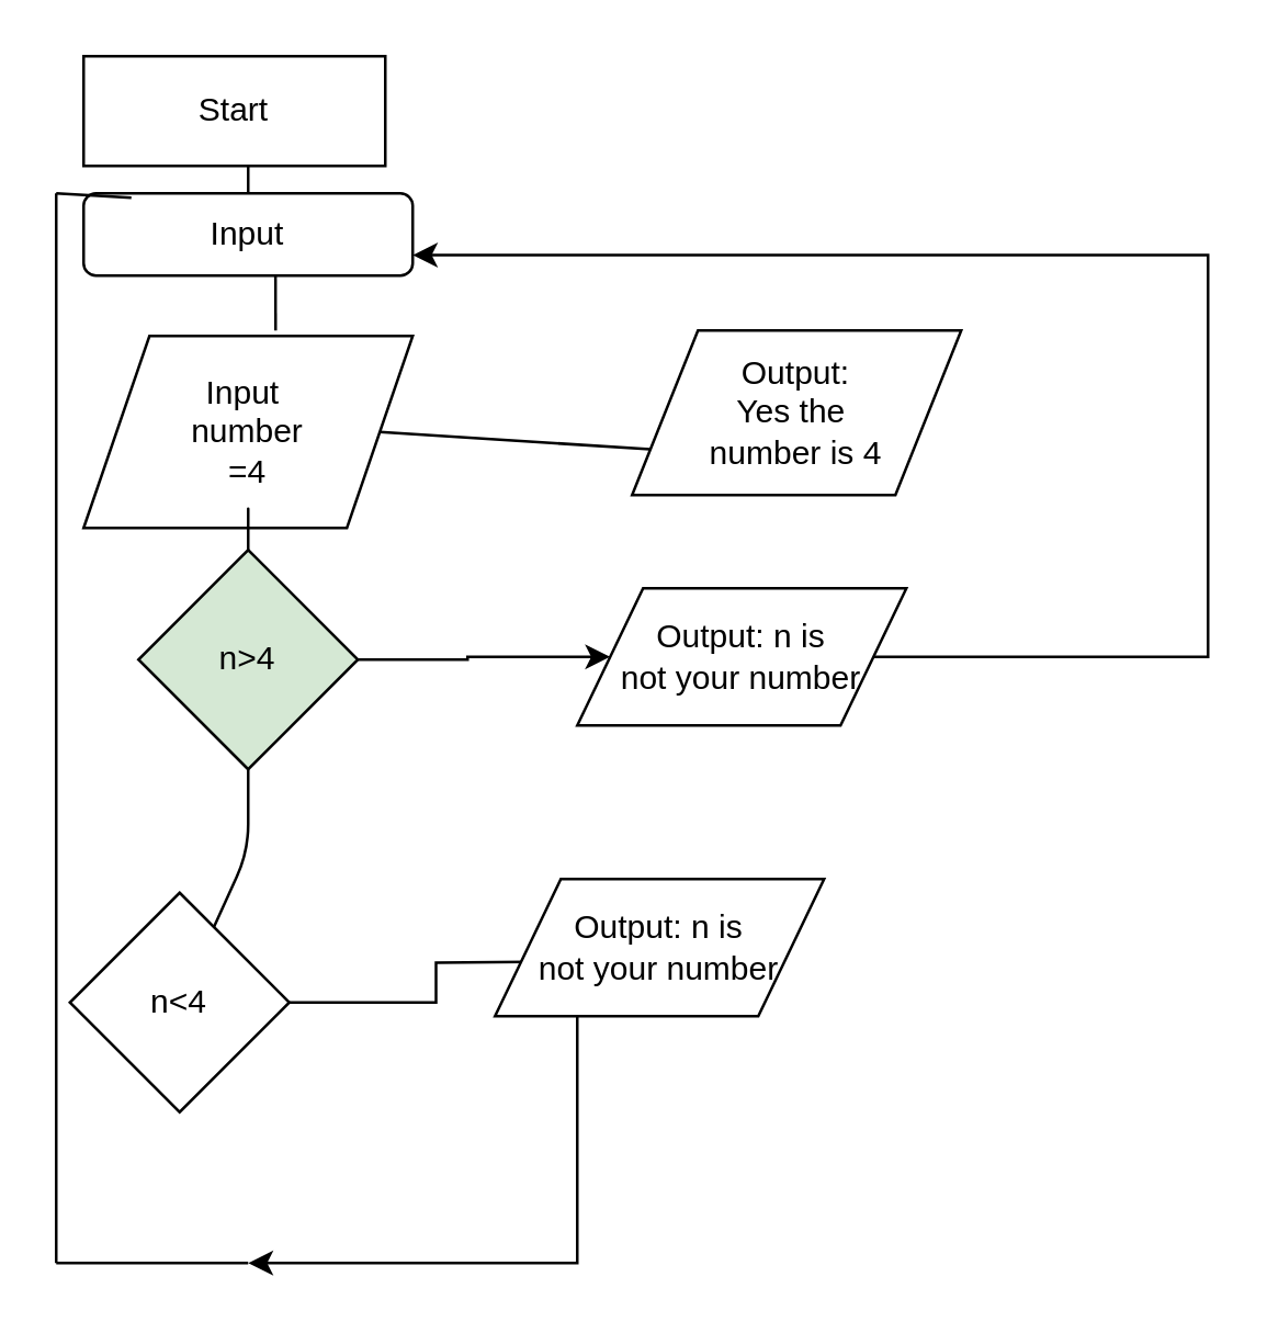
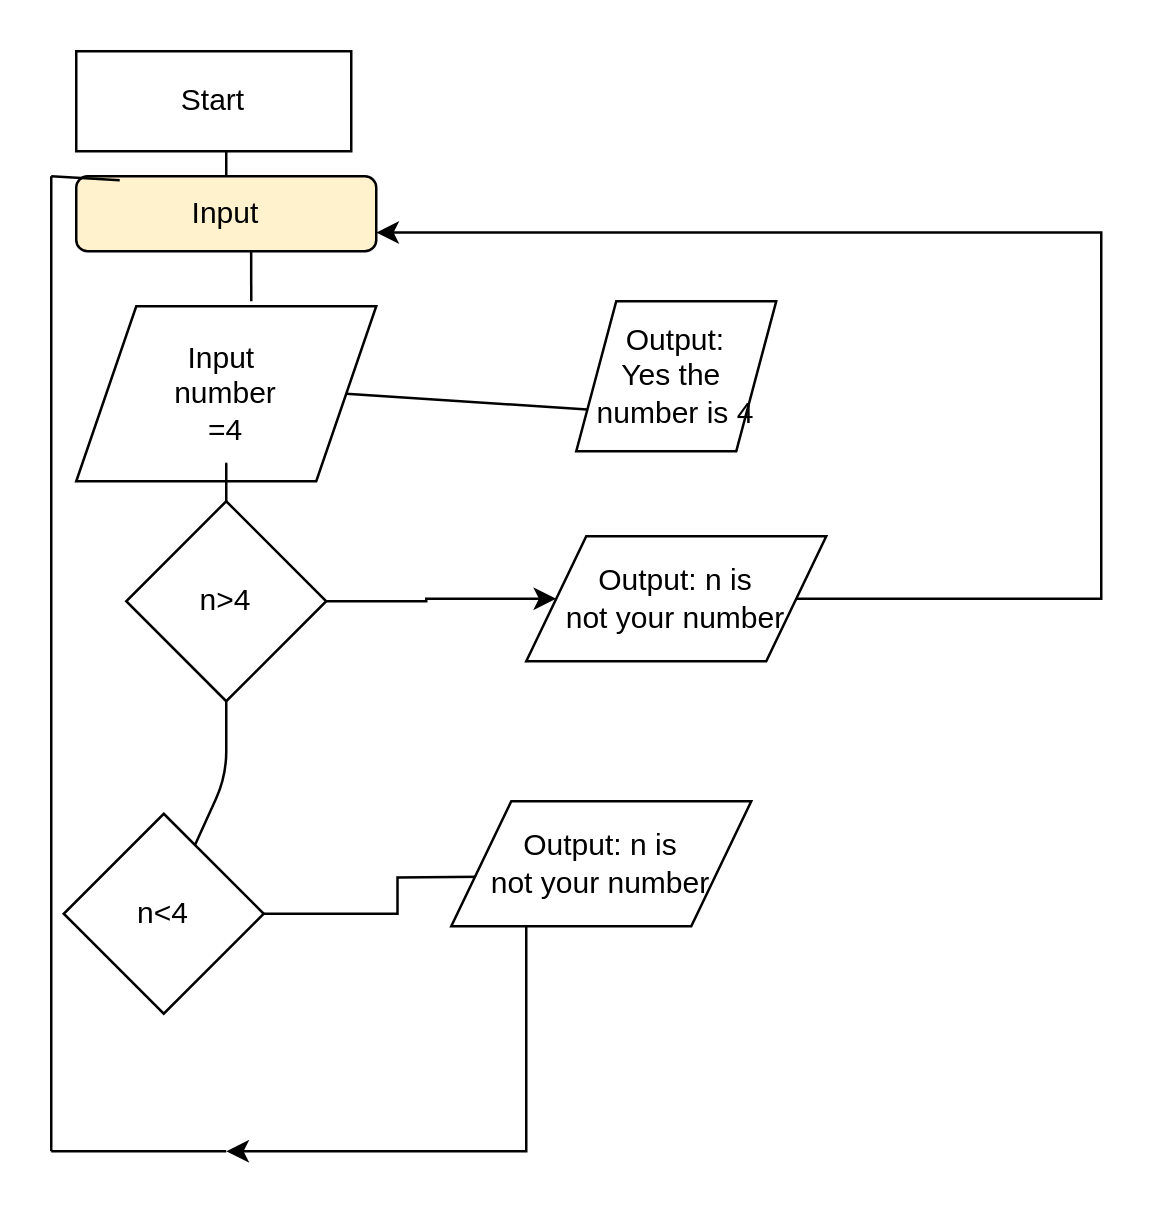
- <mxCell id="2" value="Input" style="rounded=1;whiteSpace=wrap;html=1;" vertex="1" parent="1"><mxGeometry x="30" y="70" width="120" height="30" as="geometry" /></mxCell>
+ <mxCell id="2" value="Input" style="rounded=1;whiteSpace=wrap;html=1;fillColor=#fff2cc;" vertex="1" parent="1"><mxGeometry x="30" y="70" width="120" height="30" as="geometry" /></mxCell>
- <mxCell id="4" value="Output:&lt;br&gt;Yes the&amp;nbsp;&lt;br&gt;number is 4" style="shape=parallelogram;perimeter=parallelogramPerimeter;whiteSpace=wrap;html=1;" vertex="1" parent="1"><mxGeometry x="230" y="120" width="120" height="60" as="geometry" /></mxCell>
+ <mxCell id="4" value="Output:&lt;br&gt;Yes the&amp;nbsp;&lt;br&gt;number is 4" style="shape=parallelogram;perimeter=parallelogramPerimeter;whiteSpace=wrap;html=1;" vertex="1" parent="1"><mxGeometry x="230" y="120" width="80" height="60" as="geometry" /></mxCell>
- <mxCell id="6" value="n&amp;gt;4" style="rhombus;whiteSpace=wrap;html=1;direction=west;fillColor=#d5e8d4;" vertex="1" parent="1"><mxGeometry x="50" y="200" width="80" height="80" as="geometry" /></mxCell>
+ <mxCell id="6" value="n&amp;gt;4" style="rhombus;whiteSpace=wrap;html=1;direction=west;" vertex="1" parent="1"><mxGeometry x="50" y="200" width="80" height="80" as="geometry" /></mxCell>
